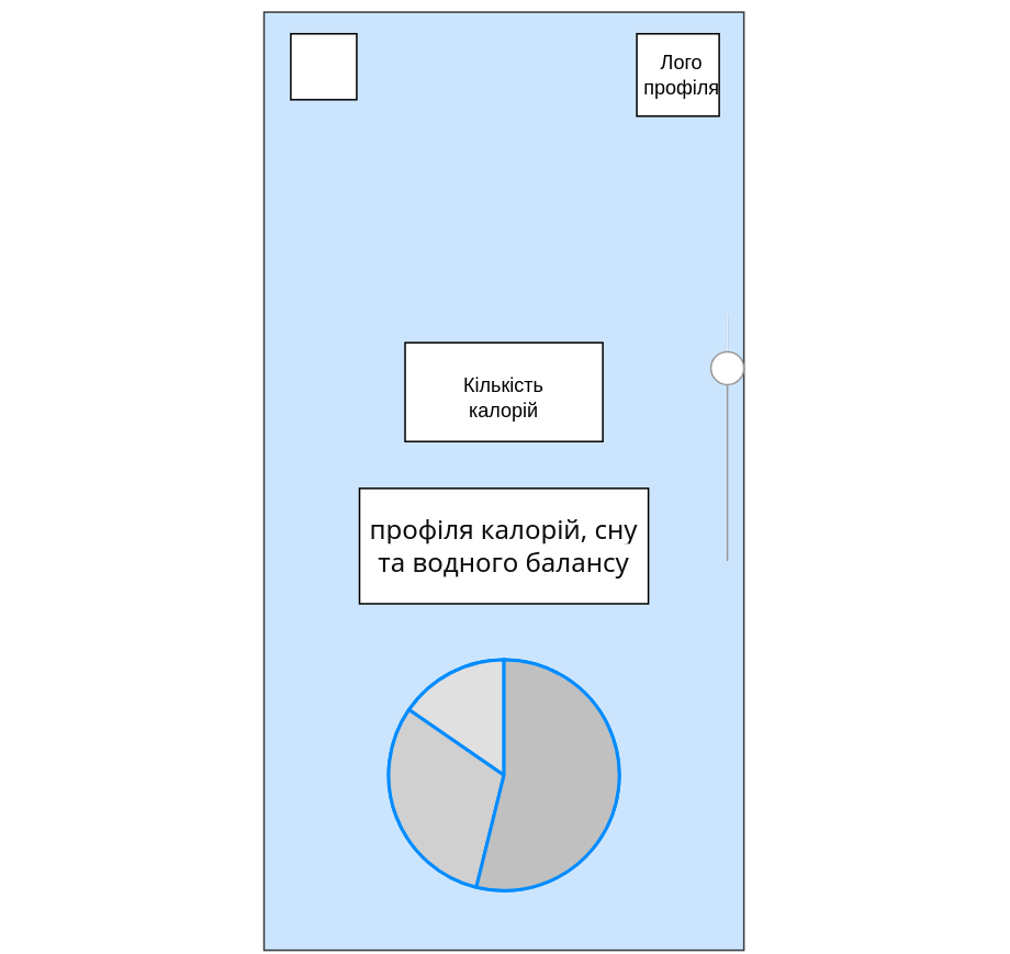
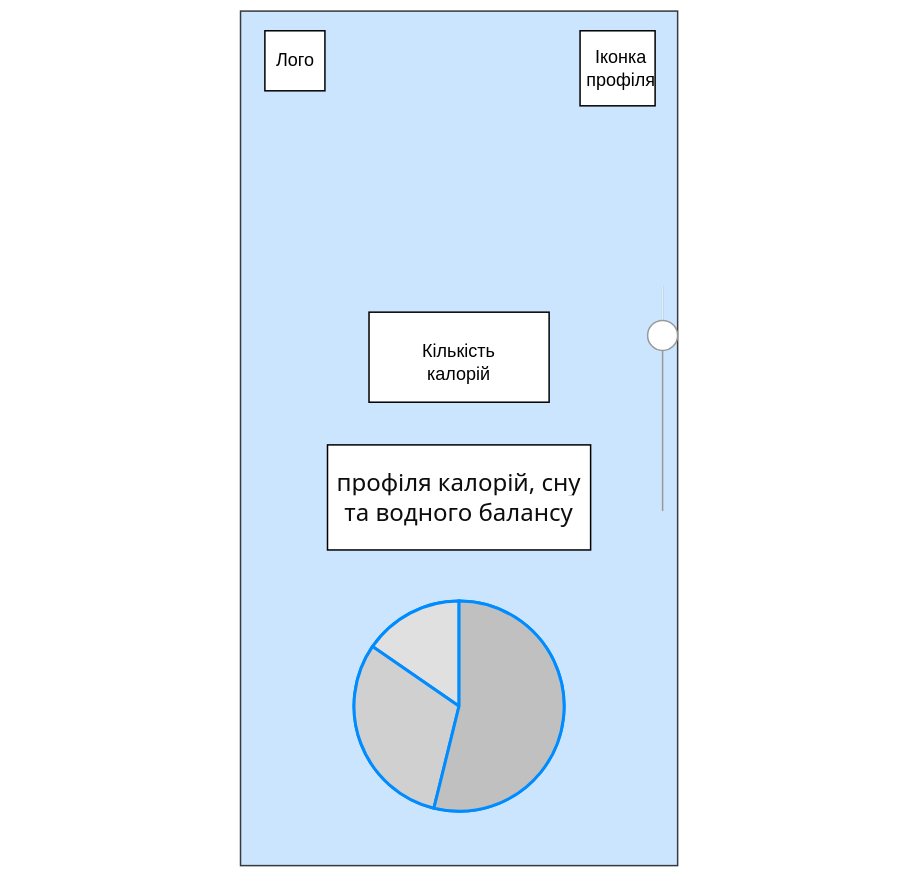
+ <mxCell id="4" value="Лого" style="text;html=1;align=center;verticalAlign=middle;whiteSpace=wrap;rounded=0;" parent="1" vertex="1"><mxGeometry x="180.69" y="30" width="30.62" height="20" as="geometry" /></mxCell>
- <mxCell id="6" value="Лого профіля" style="text;html=1;align=center;verticalAlign=middle;whiteSpace=wrap;rounded=0;" parent="1" vertex="1"><mxGeometry x="386" y="30" width="55" height="30" as="geometry" /></mxCell>
+ <mxCell id="6" value="Іконка профіля" style="text;html=1;align=center;verticalAlign=middle;whiteSpace=wrap;rounded=0;" parent="1" vertex="1"><mxGeometry x="386" y="30" width="55" height="30" as="geometry" /></mxCell>
